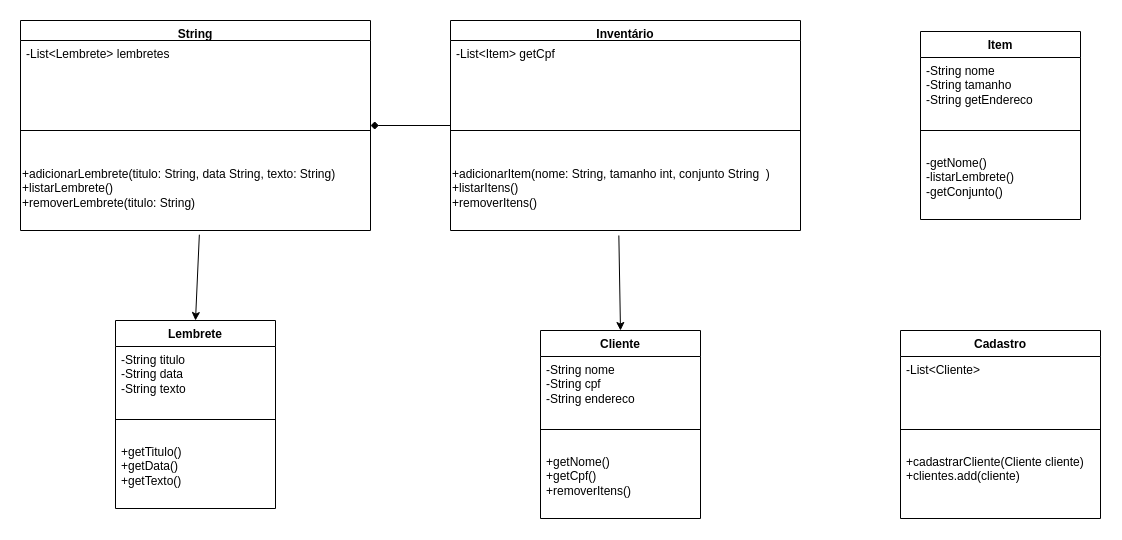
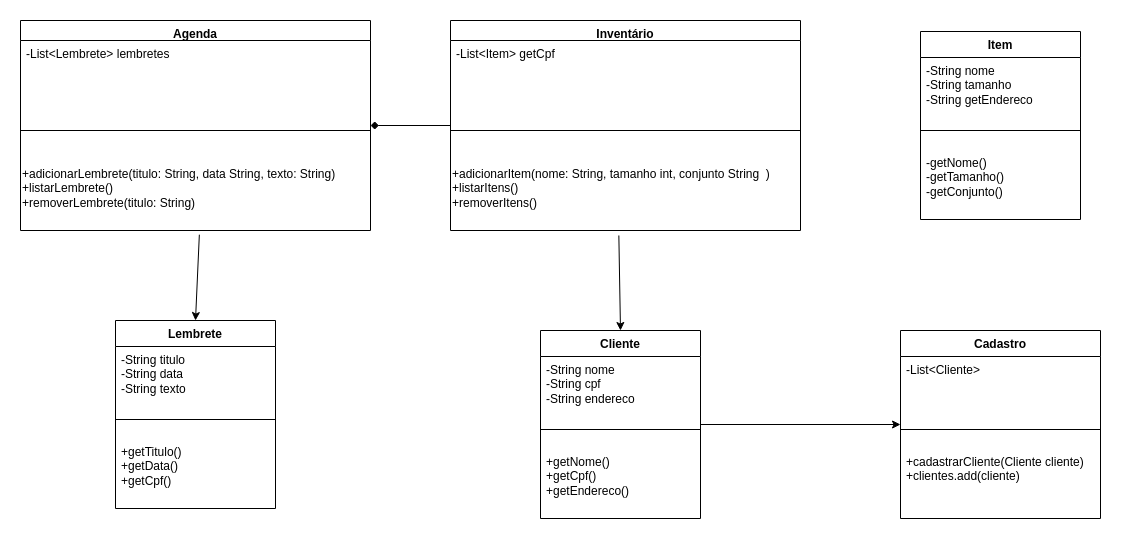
- <mxCell id="20" value="String" style="swimlane;fontStyle=1;align=center;verticalAlign=top;childLayout=stackLayout;horizontal=1;startSize=20;horizontalStack=0;resizeParent=1;resizeParentMax=0;resizeLast=0;collapsible=1;marginBottom=0;whiteSpace=wrap;html=1;" parent="1" vertex="1"><mxGeometry x="20" y="20" width="350" height="210" as="geometry" /></mxCell>
+ <mxCell id="20" value="Agenda" style="swimlane;fontStyle=1;align=center;verticalAlign=top;childLayout=stackLayout;horizontal=1;startSize=20;horizontalStack=0;resizeParent=1;resizeParentMax=0;resizeLast=0;collapsible=1;marginBottom=0;whiteSpace=wrap;html=1;" parent="1" vertex="1"><mxGeometry x="20" y="20" width="350" height="210" as="geometry" /></mxCell>
- <mxCell id="9" value="&lt;div&gt;-getNome()&lt;/div&gt;&lt;div&gt;-listarLembrete()&lt;/div&gt;&lt;div&gt;-getConjunto()&lt;/div&gt;" style="text;strokeColor=none;fillColor=none;align=left;verticalAlign=top;spacingLeft=4;spacingRight=4;overflow=hidden;rotatable=0;points=[[0,0.5],[1,0.5]];portConstraint=eastwest;whiteSpace=wrap;html=1;" parent="6" vertex="1"><mxGeometry y="118" width="160" height="70" as="geometry" /></mxCell>
+ <mxCell id="9" value="&lt;div&gt;-getNome()&lt;/div&gt;&lt;div&gt;-getTamanho()&lt;/div&gt;&lt;div&gt;-getConjunto()&lt;/div&gt;" style="text;strokeColor=none;fillColor=none;align=left;verticalAlign=top;spacingLeft=4;spacingRight=4;overflow=hidden;rotatable=0;points=[[0,0.5],[1,0.5]];portConstraint=eastwest;whiteSpace=wrap;html=1;" parent="6" vertex="1"><mxGeometry y="118" width="160" height="70" as="geometry" /></mxCell>
+ <mxCell id="19" value="" style="endArrow=classic;html=1;rounded=0;entryX=0;entryY=0.5;entryDx=0;entryDy=0;exitX=1;exitY=0.5;exitDx=0;exitDy=0;" parent="1" source="10" target="15" edge="1"><mxGeometry width="50" height="50" relative="1" as="geometry"><mxPoint x="1400" y="230" as="sourcePoint" /><mxPoint x="1221" y="454" as="targetPoint" /></mxGeometry></mxCell>
- <mxCell id="28" value="&lt;div&gt;+getTitulo()&lt;/div&gt;&lt;div&gt;+getData()&lt;/div&gt;&lt;div&gt;+getTexto()&lt;/div&gt;" style="text;strokeColor=none;fillColor=none;align=left;verticalAlign=top;spacingLeft=4;spacingRight=4;overflow=hidden;rotatable=0;points=[[0,0.5],[1,0.5]];portConstraint=eastwest;whiteSpace=wrap;html=1;" parent="25" vertex="1"><mxGeometry y="118" width="160" height="70" as="geometry" /></mxCell>
+ <mxCell id="28" value="&lt;div&gt;+getTitulo()&lt;/div&gt;&lt;div&gt;+getData()&lt;/div&gt;&lt;div&gt;+getCpf()&lt;/div&gt;" style="text;strokeColor=none;fillColor=none;align=left;verticalAlign=top;spacingLeft=4;spacingRight=4;overflow=hidden;rotatable=0;points=[[0,0.5],[1,0.5]];portConstraint=eastwest;whiteSpace=wrap;html=1;" parent="25" vertex="1"><mxGeometry y="118" width="160" height="70" as="geometry" /></mxCell>
- <mxCell id="13" value="&lt;div&gt;+getNome()&lt;/div&gt;&lt;div&gt;+getCpf()&lt;/div&gt;&lt;div&gt;+removerItens()&lt;/div&gt;" style="text;strokeColor=none;fillColor=none;align=left;verticalAlign=top;spacingLeft=4;spacingRight=4;overflow=hidden;rotatable=0;points=[[0,0.5],[1,0.5]];portConstraint=eastwest;whiteSpace=wrap;html=1;" parent="10" vertex="1"><mxGeometry y="118" width="160" height="70" as="geometry" /></mxCell>
+ <mxCell id="13" value="&lt;div&gt;+getNome()&lt;/div&gt;&lt;div&gt;+getCpf()&lt;/div&gt;&lt;div&gt;+getEndereco()&lt;/div&gt;" style="text;strokeColor=none;fillColor=none;align=left;verticalAlign=top;spacingLeft=4;spacingRight=4;overflow=hidden;rotatable=0;points=[[0,0.5],[1,0.5]];portConstraint=eastwest;whiteSpace=wrap;html=1;" parent="10" vertex="1"><mxGeometry y="118" width="160" height="70" as="geometry" /></mxCell>
